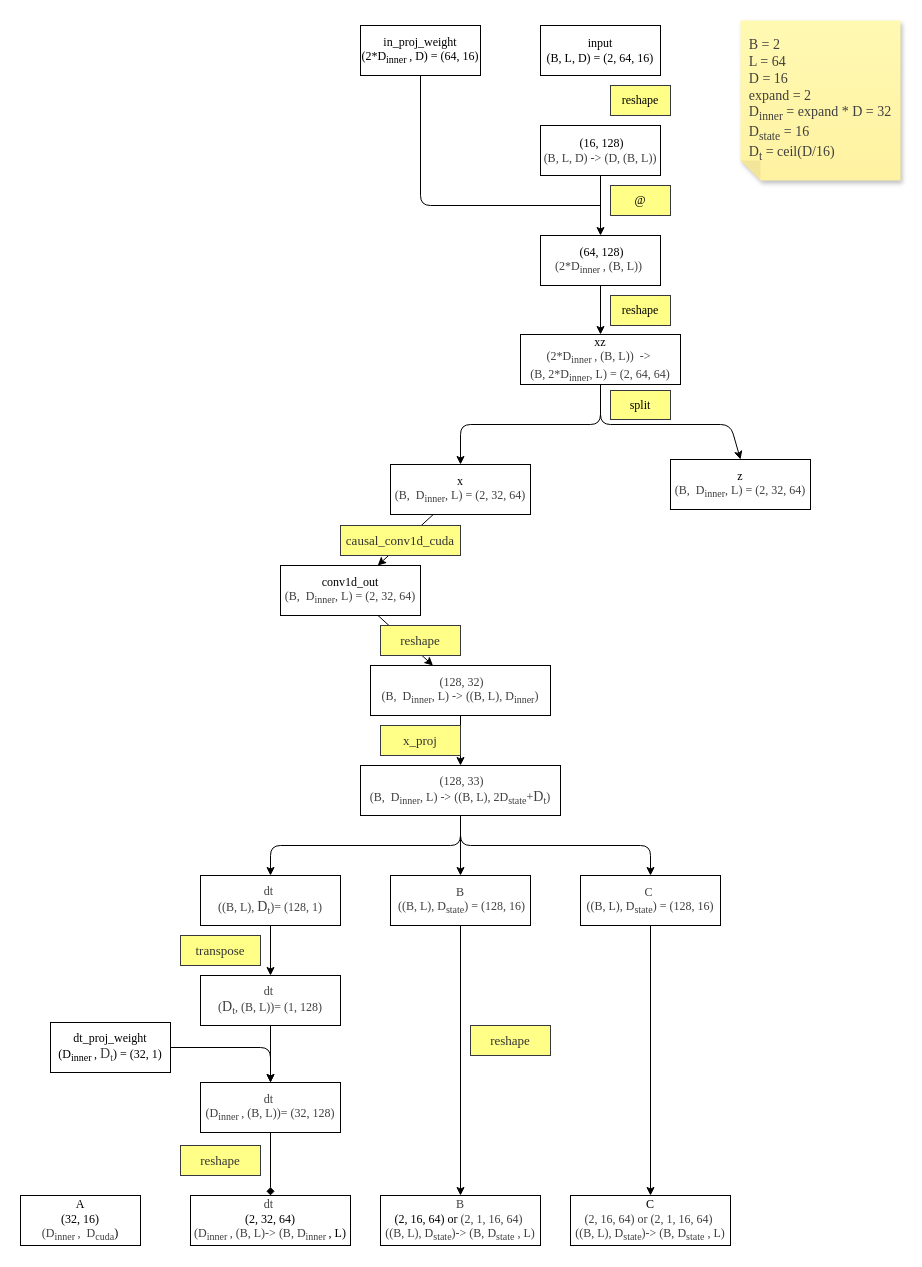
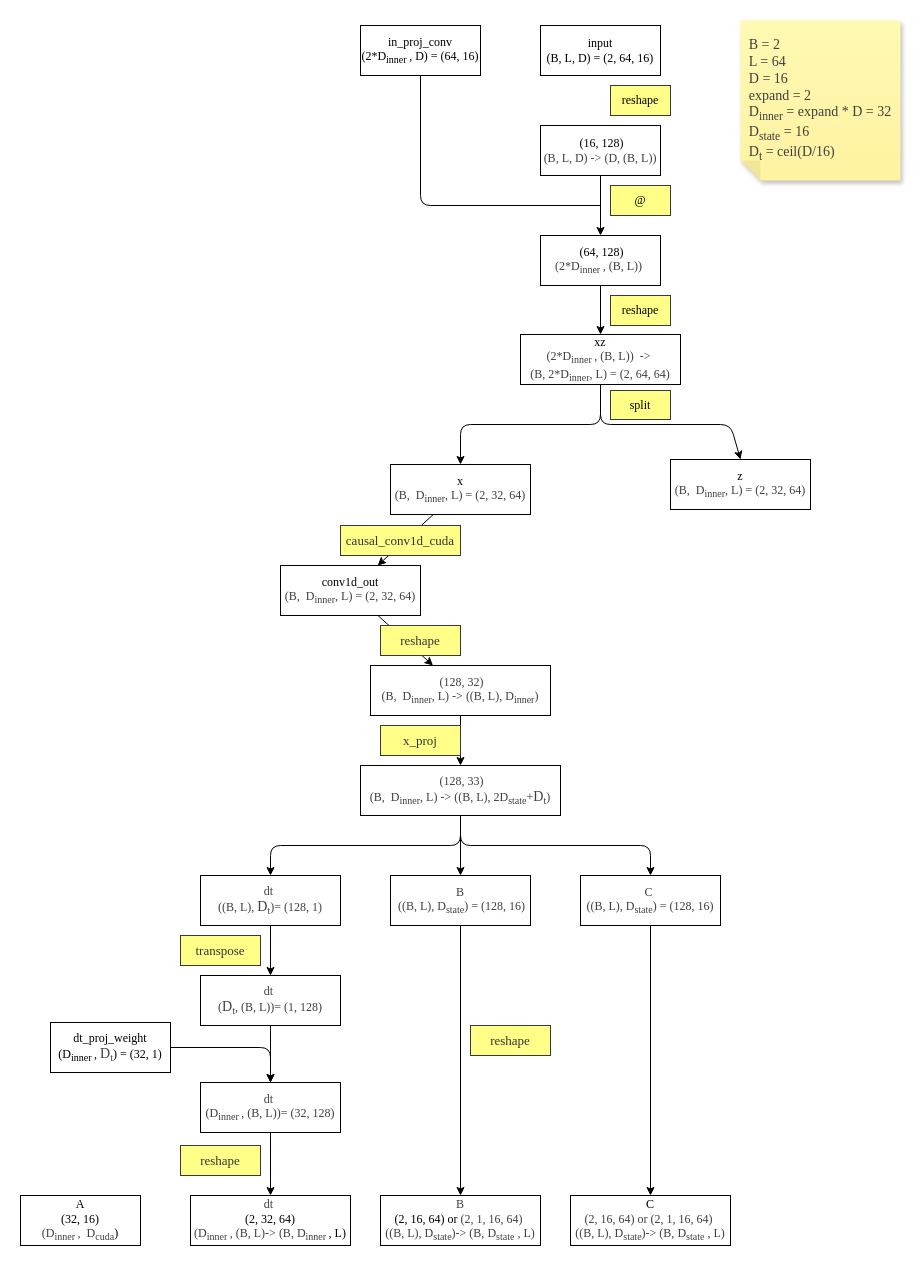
- <mxCell id="7" value="&lt;font face=&quot;Times New Roman&quot;&gt;in_proj_weight&lt;/font&gt;&lt;div&gt;&lt;font face=&quot;Times New Roman&quot;&gt;(2*D&lt;sub&gt;inner&amp;nbsp;&lt;/sub&gt;, D) = (64, 16)&lt;/font&gt;&lt;/div&gt;" style="rounded=0;whiteSpace=wrap;html=1;" parent="1" vertex="1"><mxGeometry x="360" y="25" width="120" height="50" as="geometry" /></mxCell>
+ <mxCell id="7" value="&lt;font face=&quot;Times New Roman&quot;&gt;in_proj_conv&lt;/font&gt;&lt;div&gt;&lt;font face=&quot;Times New Roman&quot;&gt;(2*D&lt;sub&gt;inner&amp;nbsp;&lt;/sub&gt;, D) = (64, 16)&lt;/font&gt;&lt;/div&gt;" style="rounded=0;whiteSpace=wrap;html=1;" parent="1" vertex="1"><mxGeometry x="360" y="25" width="120" height="50" as="geometry" /></mxCell>
- <mxCell id="41" value="" style="edgeStyle=none;html=1;endArrow=diamond;" parent="1" source="42" target="43" edge="1"><mxGeometry relative="1" as="geometry" /></mxCell>
+ <mxCell id="41" value="" style="edgeStyle=none;html=1;" parent="1" source="42" target="43" edge="1"><mxGeometry relative="1" as="geometry" /></mxCell>
